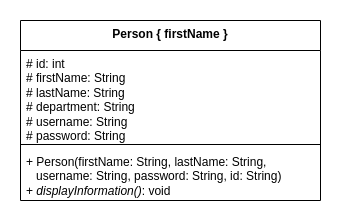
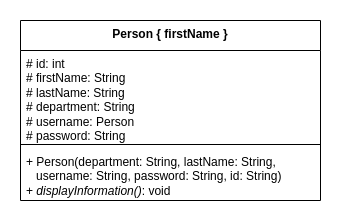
- <mxCell id="3" value="# id: int&lt;br&gt;# firstName: String&lt;br&gt;# lastName: String&lt;br&gt;# department: String&lt;br&gt;# username: String&lt;br&gt;# password: String" style="text;strokeColor=none;fillColor=none;align=left;verticalAlign=top;spacingLeft=4;spacingRight=4;overflow=hidden;rotatable=0;points=[[0,0.5],[1,0.5]];portConstraint=eastwest;whiteSpace=wrap;html=1;" vertex="1" parent="2"><mxGeometry y="30" width="300" height="90" as="geometry" /></mxCell>
+ <mxCell id="3" value="# id: int&lt;br&gt;# firstName: String&lt;br&gt;# lastName: String&lt;br&gt;# department: String&lt;br&gt;# username: Person&lt;br&gt;# password: String" style="text;strokeColor=none;fillColor=none;align=left;verticalAlign=top;spacingLeft=4;spacingRight=4;overflow=hidden;rotatable=0;points=[[0,0.5],[1,0.5]];portConstraint=eastwest;whiteSpace=wrap;html=1;" vertex="1" parent="2"><mxGeometry y="30" width="300" height="90" as="geometry" /></mxCell>
- <mxCell id="5" value="+ Person(firstName: String,&amp;nbsp;&lt;span style=&quot;background-color: initial;&quot;&gt;lastName: String,&amp;nbsp; &amp;nbsp; &amp;nbsp; &amp;nbsp; &amp;nbsp; &amp;nbsp;&amp;nbsp;&lt;/span&gt;&lt;span style=&quot;background-color: initial;&quot;&gt;&lt;br&gt;&amp;nbsp; &amp;nbsp;username: String,&amp;nbsp;&lt;/span&gt;&lt;span style=&quot;background-color: initial;&quot;&gt;password: String,&amp;nbsp;&lt;/span&gt;&lt;span style=&quot;background-color: initial;&quot;&gt;id: String)&lt;/span&gt;&lt;br&gt;+ &lt;i&gt;displayInformation()&lt;/i&gt;: void" style="text;strokeColor=none;fillColor=none;align=left;verticalAlign=top;spacingLeft=4;spacingRight=4;overflow=hidden;rotatable=0;points=[[0,0.5],[1,0.5]];portConstraint=eastwest;whiteSpace=wrap;html=1;" vertex="1" parent="2"><mxGeometry y="128" width="300" height="52" as="geometry" /></mxCell>
+ <mxCell id="5" value="+ Person(department: String,&amp;nbsp;&lt;span style=&quot;background-color: initial;&quot;&gt;lastName: String,&amp;nbsp; &amp;nbsp; &amp;nbsp; &amp;nbsp; &amp;nbsp; &amp;nbsp;&amp;nbsp;&lt;/span&gt;&lt;span style=&quot;background-color: initial;&quot;&gt;&lt;br&gt;&amp;nbsp; &amp;nbsp;username: String,&amp;nbsp;&lt;/span&gt;&lt;span style=&quot;background-color: initial;&quot;&gt;password: String,&amp;nbsp;&lt;/span&gt;&lt;span style=&quot;background-color: initial;&quot;&gt;id: String)&lt;/span&gt;&lt;br&gt;+ &lt;i&gt;displayInformation()&lt;/i&gt;: void" style="text;strokeColor=none;fillColor=none;align=left;verticalAlign=top;spacingLeft=4;spacingRight=4;overflow=hidden;rotatable=0;points=[[0,0.5],[1,0.5]];portConstraint=eastwest;whiteSpace=wrap;html=1;" vertex="1" parent="2"><mxGeometry y="128" width="300" height="52" as="geometry" /></mxCell>
